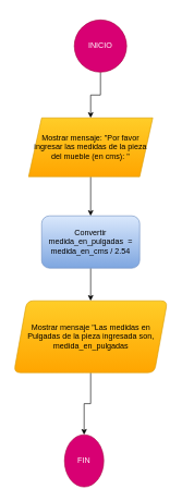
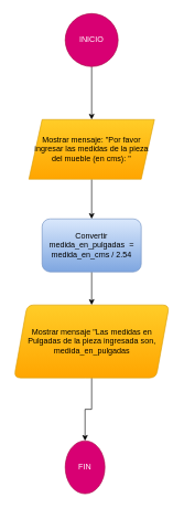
- <mxCell id="3" value="INICIO" style="ellipse;whiteSpace=wrap;html=1;aspect=fixed;fillColor=#d80073;fontColor=#ffffff;strokeColor=#A50040;" vertex="1" parent="1"><mxGeometry x="113" y="30" width="80" height="80" as="geometry" /></mxCell>
+ <mxCell id="3" value="INICIO" style="ellipse;whiteSpace=wrap;html=1;aspect=fixed;fillColor=#d80073;fontColor=#ffffff;strokeColor=#A50040;" vertex="1" parent="1"><mxGeometry x="98" y="20" width="80" height="80" as="geometry" /></mxCell>
